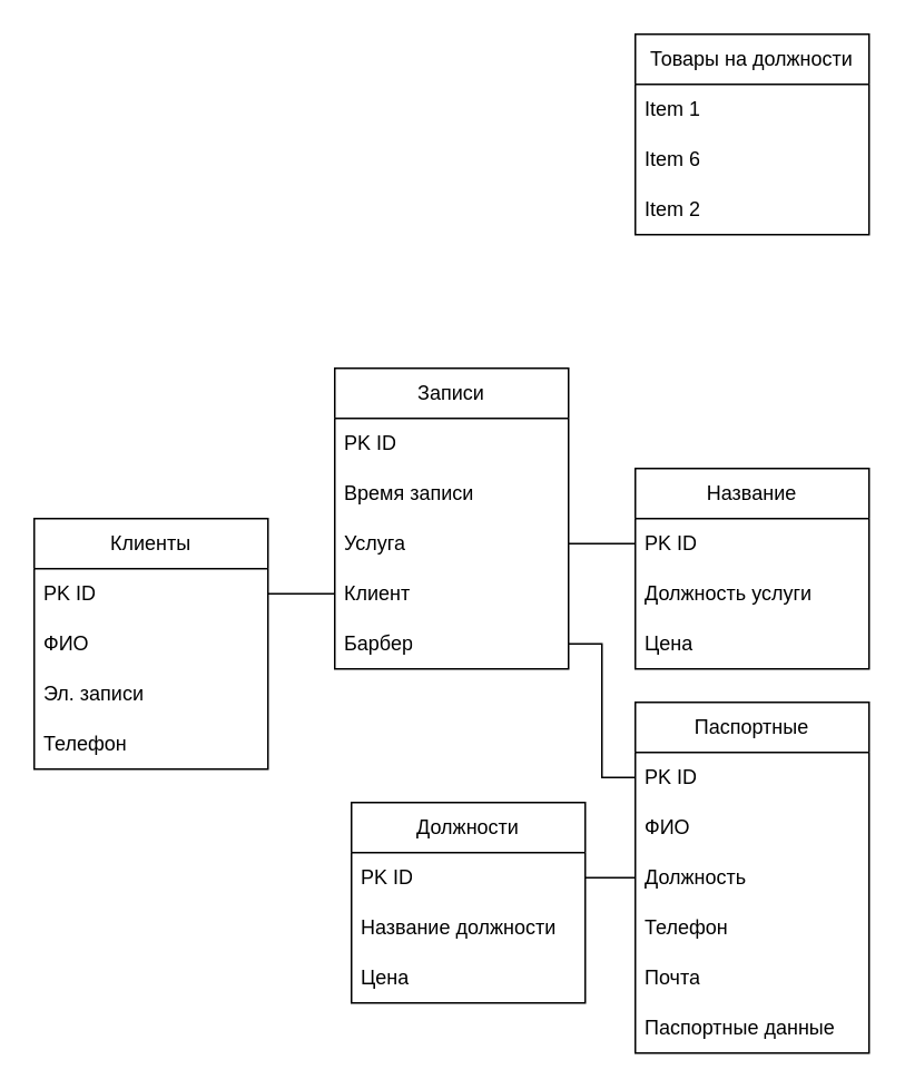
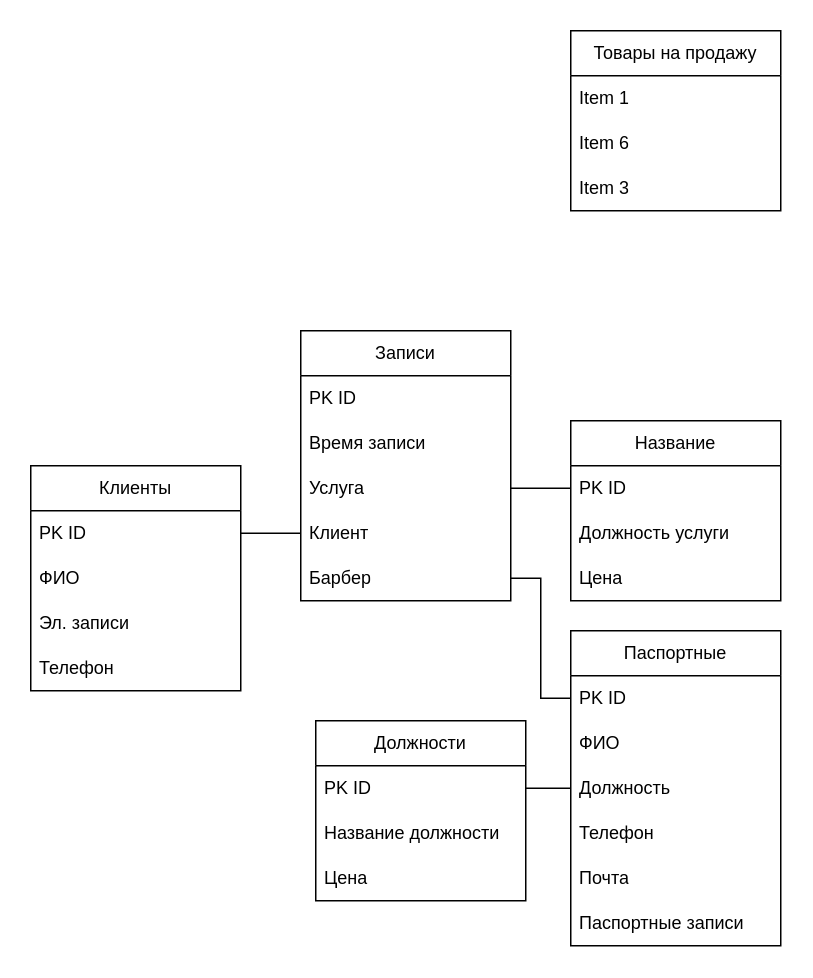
- <mxCell id="2" value="Товары на должности" style="swimlane;fontStyle=0;childLayout=stackLayout;horizontal=1;startSize=30;horizontalStack=0;resizeParent=1;resizeParentMax=0;resizeLast=0;collapsible=1;marginBottom=0;whiteSpace=wrap;html=1;" vertex="1" parent="1"><mxGeometry x="380" y="20" width="140" height="120" as="geometry" /></mxCell>
+ <mxCell id="2" value="Товары на продажу" style="swimlane;fontStyle=0;childLayout=stackLayout;horizontal=1;startSize=30;horizontalStack=0;resizeParent=1;resizeParentMax=0;resizeLast=0;collapsible=1;marginBottom=0;whiteSpace=wrap;html=1;" vertex="1" parent="1"><mxGeometry x="380" y="20" width="140" height="120" as="geometry" /></mxCell>
- <mxCell id="5" value="Item 2" style="text;strokeColor=none;fillColor=none;align=left;verticalAlign=middle;spacingLeft=4;spacingRight=4;overflow=hidden;points=[[0,0.5],[1,0.5]];portConstraint=eastwest;rotatable=0;whiteSpace=wrap;html=1;" vertex="1" parent="2"><mxGeometry y="90" width="140" height="30" as="geometry" /></mxCell>
+ <mxCell id="5" value="Item 3" style="text;strokeColor=none;fillColor=none;align=left;verticalAlign=middle;spacingLeft=4;spacingRight=4;overflow=hidden;points=[[0,0.5],[1,0.5]];portConstraint=eastwest;rotatable=0;whiteSpace=wrap;html=1;" vertex="1" parent="2"><mxGeometry y="90" width="140" height="30" as="geometry" /></mxCell>
- <mxCell id="12" value="Паспортные данные" style="text;strokeColor=none;fillColor=none;align=left;verticalAlign=middle;spacingLeft=4;spacingRight=4;overflow=hidden;points=[[0,0.5],[1,0.5]];portConstraint=eastwest;rotatable=0;whiteSpace=wrap;html=1;" vertex="1" parent="6"><mxGeometry y="180" width="140" height="30" as="geometry" /></mxCell>
+ <mxCell id="12" value="Паспортные записи" style="text;strokeColor=none;fillColor=none;align=left;verticalAlign=middle;spacingLeft=4;spacingRight=4;overflow=hidden;points=[[0,0.5],[1,0.5]];portConstraint=eastwest;rotatable=0;whiteSpace=wrap;html=1;" vertex="1" parent="6"><mxGeometry y="180" width="140" height="30" as="geometry" /></mxCell>
